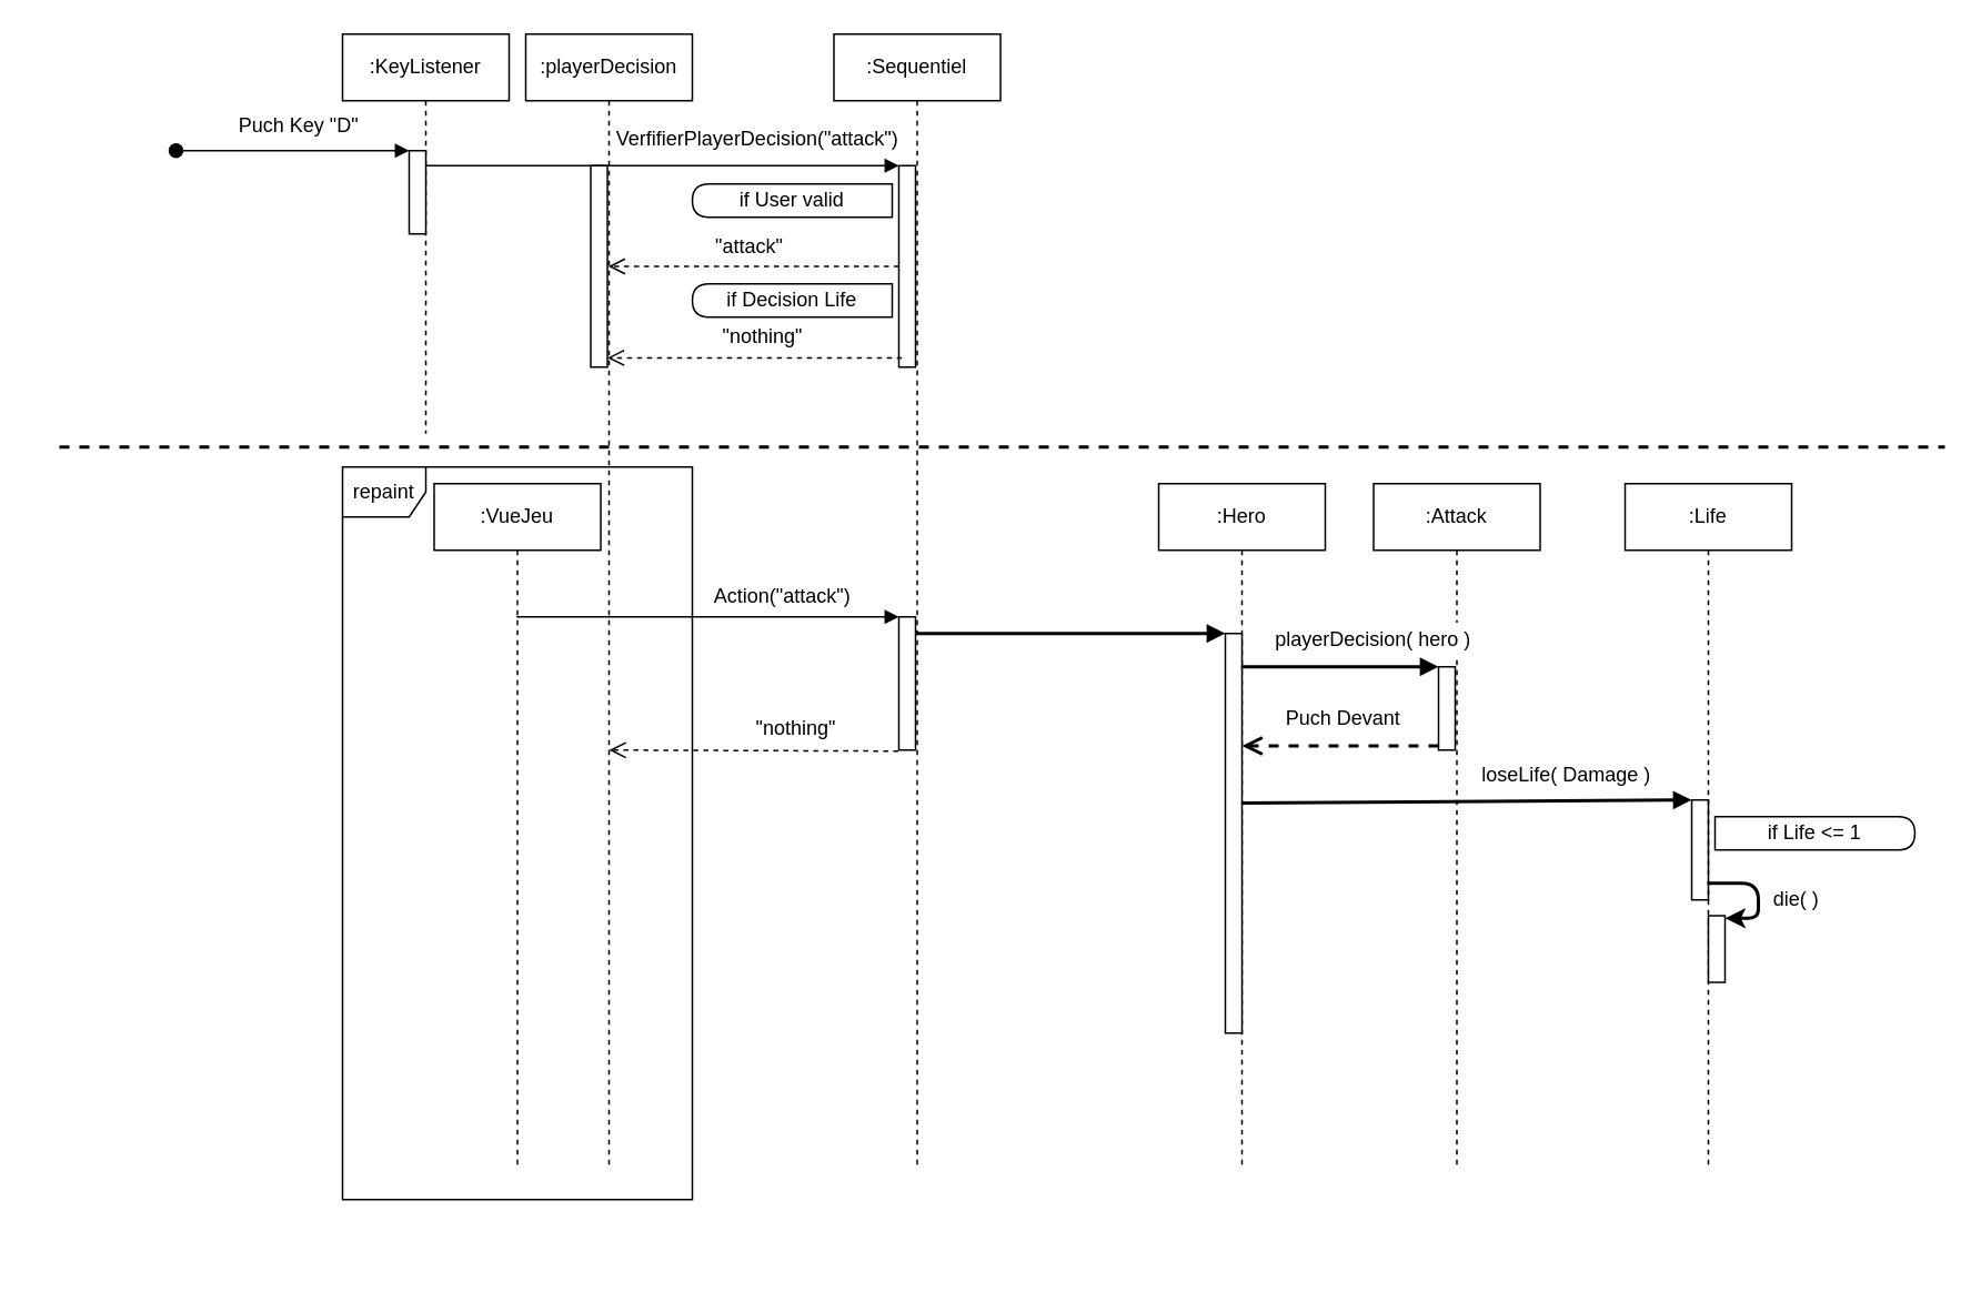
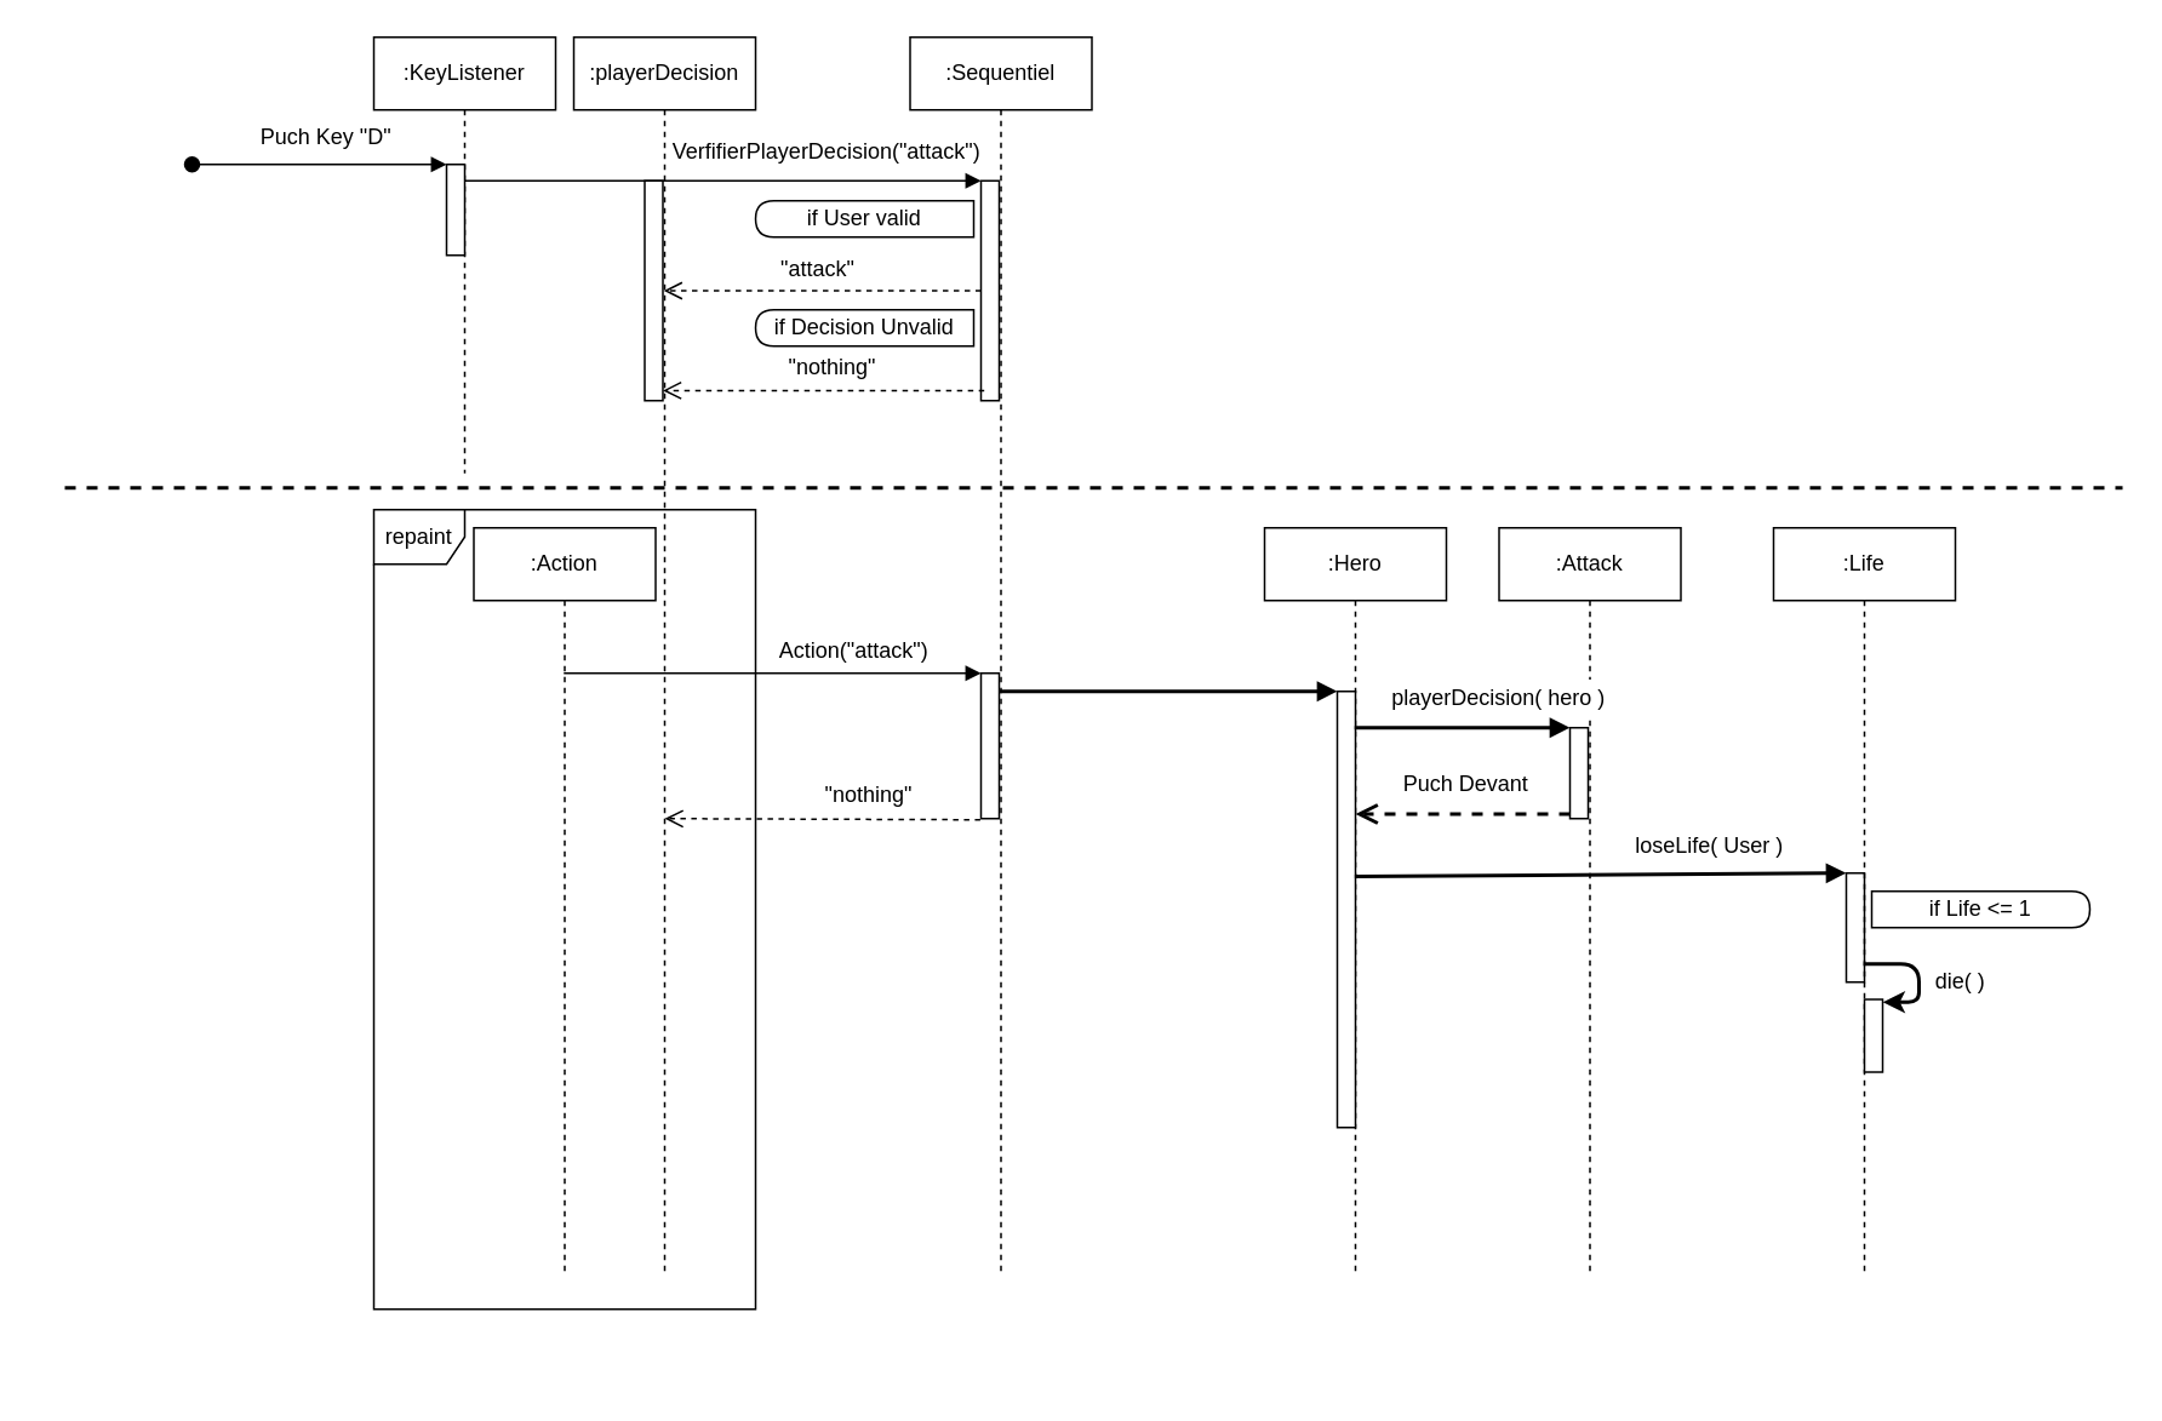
- <mxCell id="14" value="if Decision Life" style="shape=delay;whiteSpace=wrap;html=1;fillColor=#FFFFFF;direction=west;" vertex="1" parent="1"><mxGeometry x="415" y="170" width="120" height="20" as="geometry" /></mxCell>
+ <mxCell id="14" value="if Decision Unvalid" style="shape=delay;whiteSpace=wrap;html=1;fillColor=#FFFFFF;direction=west;" vertex="1" parent="1"><mxGeometry x="415" y="170" width="120" height="20" as="geometry" /></mxCell>
- <mxCell id="22" value=":VueJeu" style="shape=umlLifeline;perimeter=lifelinePerimeter;whiteSpace=wrap;html=1;container=1;collapsible=0;recursiveResize=0;outlineConnect=0;" vertex="1" parent="1"><mxGeometry x="260" y="290" width="100" height="410" as="geometry" /></mxCell>
+ <mxCell id="22" value=":Action" style="shape=umlLifeline;perimeter=lifelinePerimeter;whiteSpace=wrap;html=1;container=1;collapsible=0;recursiveResize=0;outlineConnect=0;" vertex="1" parent="1"><mxGeometry x="260" y="290" width="100" height="410" as="geometry" /></mxCell>
- <mxCell id="40" value="loseLife( Damage )" style="text;html=1;strokeColor=none;fillColor=#FFFFFF;align=center;verticalAlign=middle;whiteSpace=wrap;rounded=0;" vertex="1" parent="1"><mxGeometry x="885" y="455" width="110" height="20" as="geometry" /></mxCell>
+ <mxCell id="40" value="loseLife( User )" style="text;html=1;strokeColor=none;fillColor=#FFFFFF;align=center;verticalAlign=middle;whiteSpace=wrap;rounded=0;" vertex="1" parent="1"><mxGeometry x="885" y="455" width="110" height="20" as="geometry" /></mxCell>
